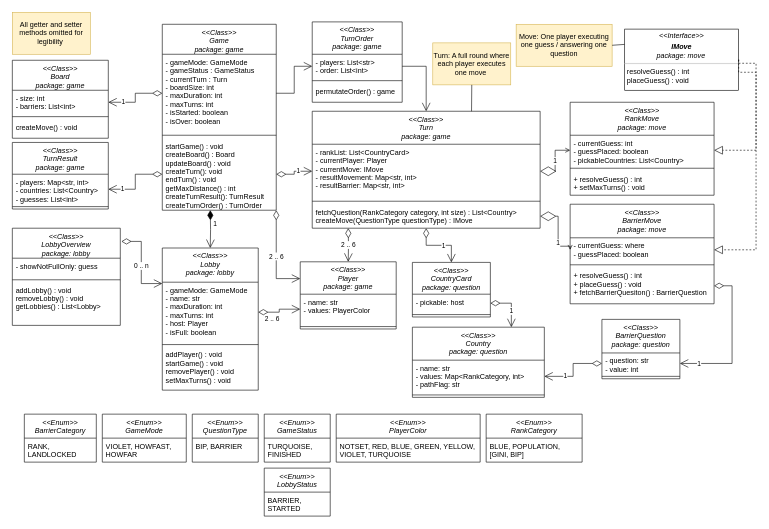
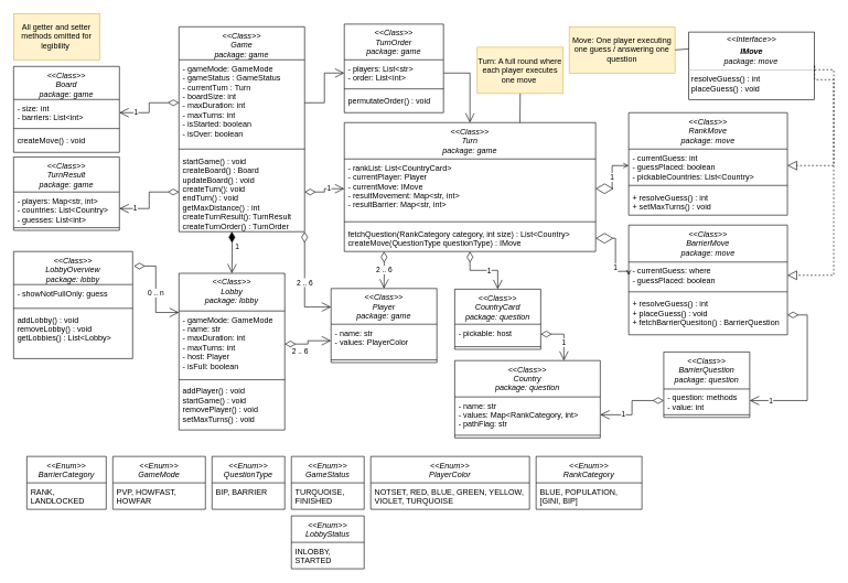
- <mxCell id="55" value="permutateOrder() : game" style="text;align=left;verticalAlign=top;spacingLeft=4;spacingRight=4;overflow=hidden;rotatable=0;points=[[0,0.5],[1,0.5]];portConstraint=eastwest;" parent="52" vertex="1"><mxGeometry y="102" width="150" height="22" as="geometry" /></mxCell>
+ <mxCell id="55" value="permutateOrder() : void" style="text;align=left;verticalAlign=top;spacingLeft=4;spacingRight=4;overflow=hidden;rotatable=0;points=[[0,0.5],[1,0.5]];portConstraint=eastwest;" parent="52" vertex="1"><mxGeometry y="102" width="150" height="22" as="geometry" /></mxCell>
- <mxCell id="23" value="- question: str&#10;- value: int" style="text;align=left;verticalAlign=top;spacingLeft=4;spacingRight=4;overflow=hidden;rotatable=0;points=[[0,0.5],[1,0.5]];portConstraint=eastwest;" parent="22" vertex="1"><mxGeometry y="56" width="130" height="35" as="geometry" /></mxCell>
+ <mxCell id="23" value="- question: methods&#10;- value: int" style="text;align=left;verticalAlign=top;spacingLeft=4;spacingRight=4;overflow=hidden;rotatable=0;points=[[0,0.5],[1,0.5]];portConstraint=eastwest;" parent="22" vertex="1"><mxGeometry y="56" width="130" height="35" as="geometry" /></mxCell>
- <mxCell id="47" value="VIOLET, HOWFAST, HOWFAR" style="text;align=left;verticalAlign=top;spacingLeft=4;spacingRight=4;overflow=hidden;rotatable=0;points=[[0,0.5],[1,0.5]];portConstraint=eastwest;whiteSpace=wrap;" parent="46" vertex="1"><mxGeometry y="40" width="140" height="40" as="geometry" /></mxCell>
+ <mxCell id="47" value="PVP, HOWFAST, HOWFAR" style="text;align=left;verticalAlign=top;spacingLeft=4;spacingRight=4;overflow=hidden;rotatable=0;points=[[0,0.5],[1,0.5]];portConstraint=eastwest;whiteSpace=wrap;" parent="46" vertex="1"><mxGeometry y="40" width="140" height="40" as="geometry" /></mxCell>
- <mxCell id="86" value="BARRIER, STARTED" style="text;align=left;verticalAlign=top;spacingLeft=4;spacingRight=4;overflow=hidden;rotatable=0;points=[[0,0.5],[1,0.5]];portConstraint=eastwest;whiteSpace=wrap;" vertex="1" parent="85"><mxGeometry y="40" width="110" height="40" as="geometry" /></mxCell>
+ <mxCell id="86" value="INLOBBY, STARTED" style="text;align=left;verticalAlign=top;spacingLeft=4;spacingRight=4;overflow=hidden;rotatable=0;points=[[0,0.5],[1,0.5]];portConstraint=eastwest;whiteSpace=wrap;" vertex="1" parent="85"><mxGeometry y="40" width="110" height="40" as="geometry" /></mxCell>
